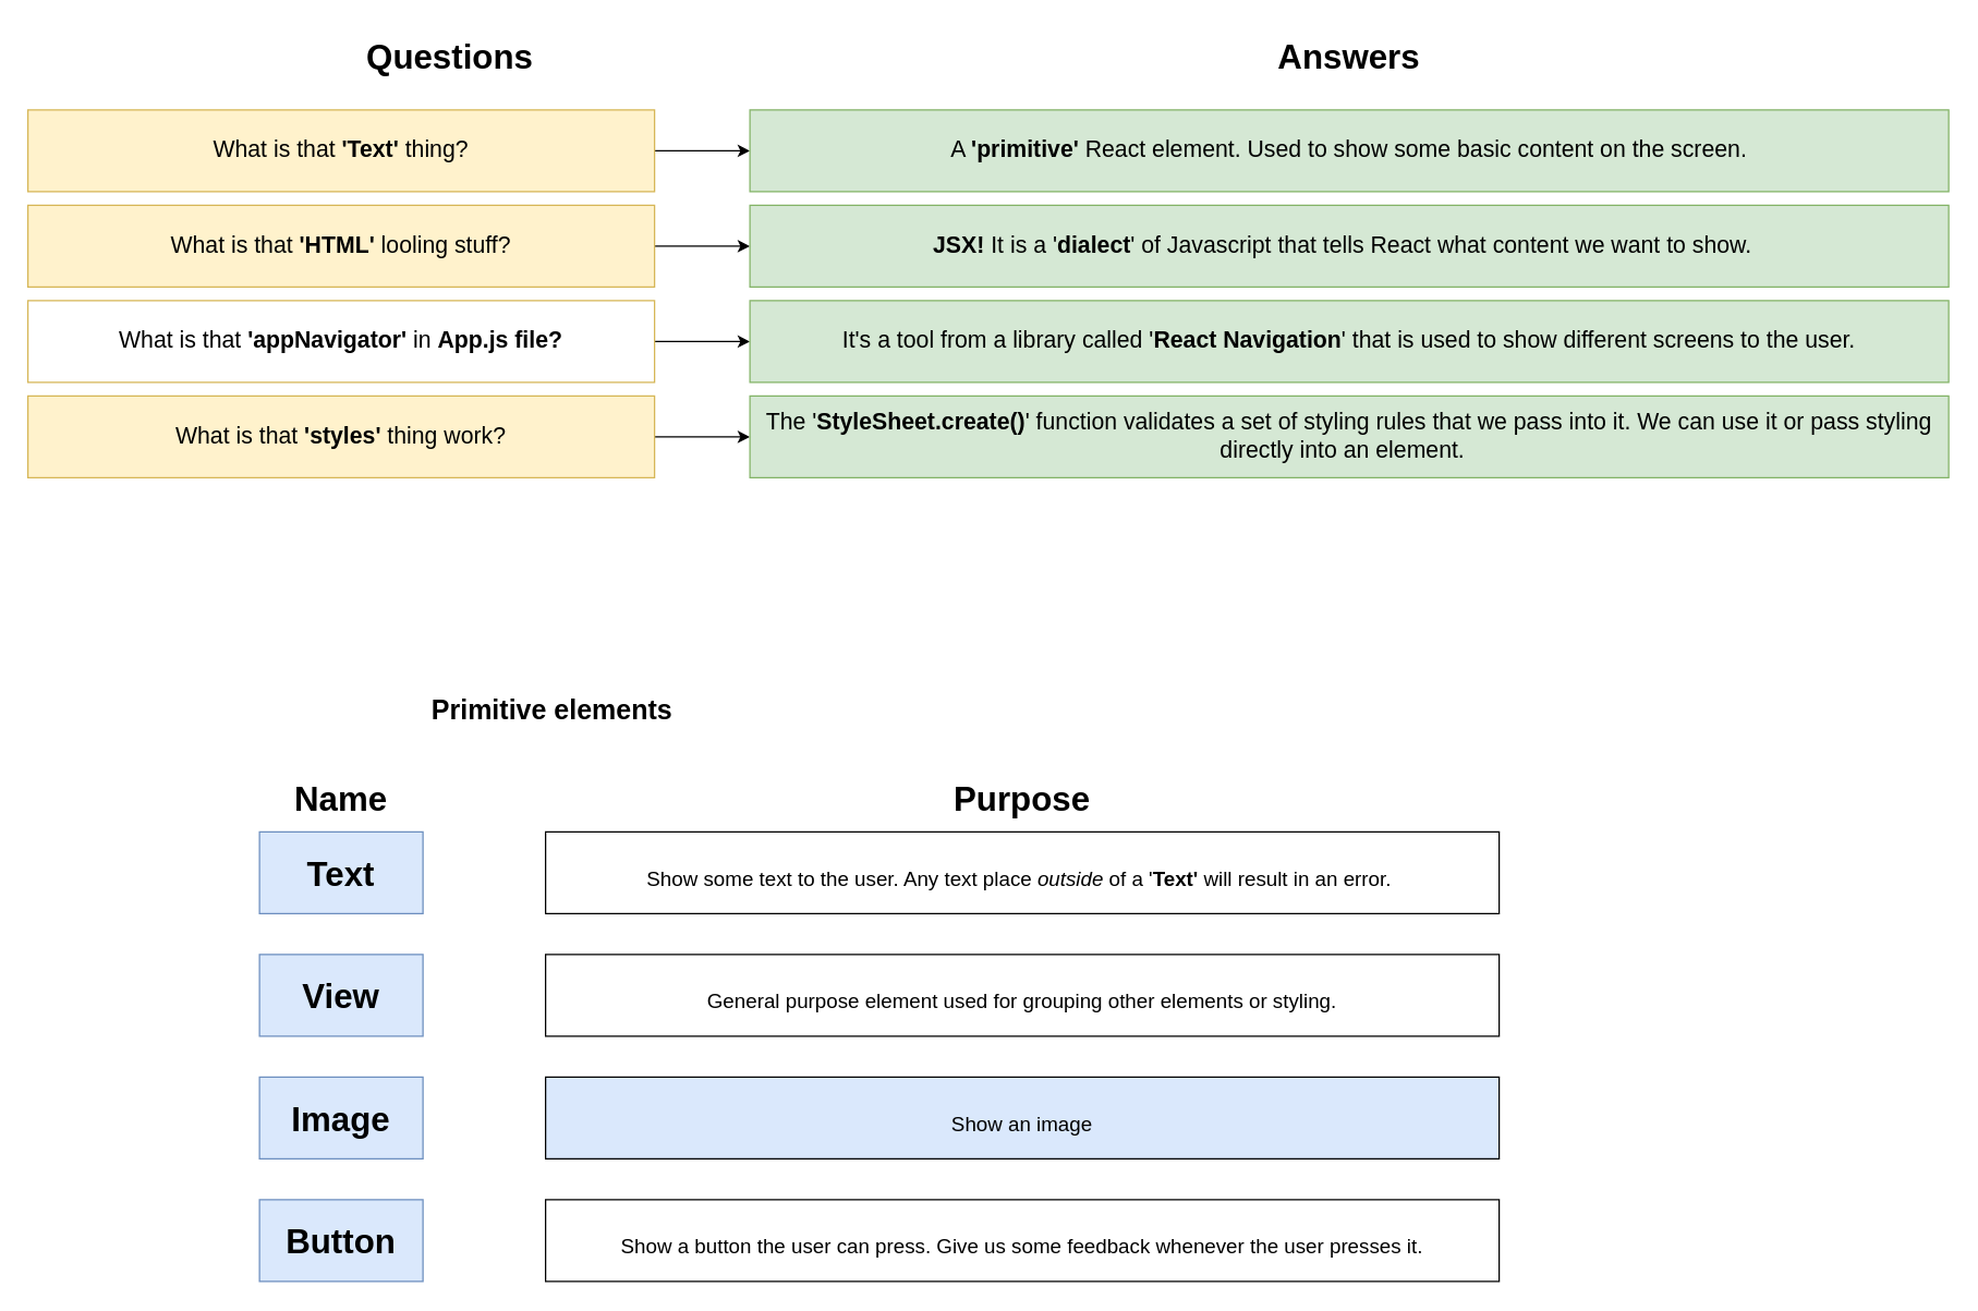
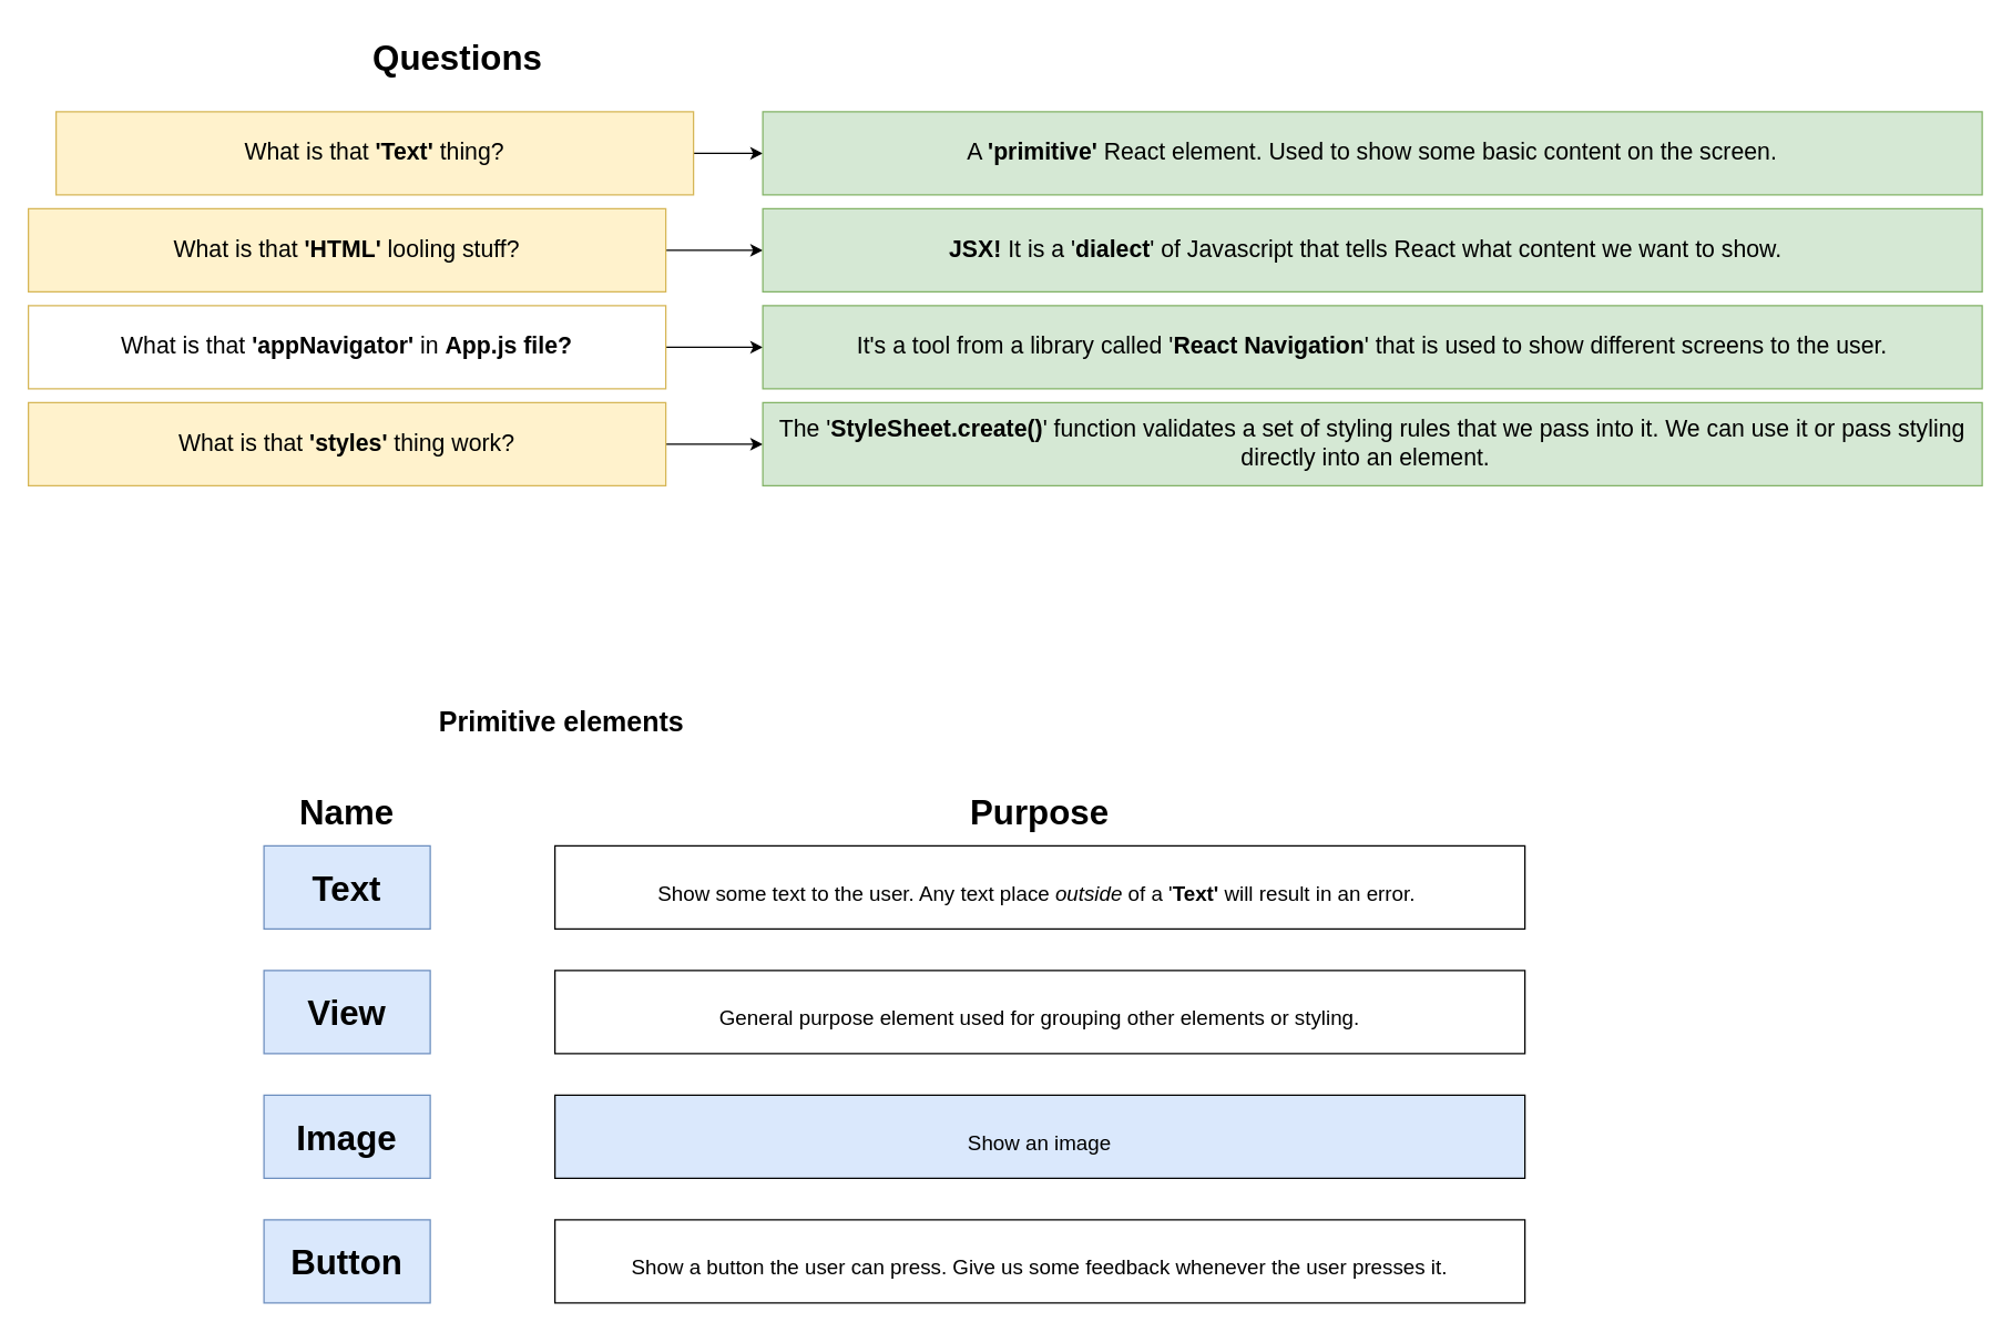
- <mxCell id="15" value="&lt;font style=&quot;font-size: 25px&quot;&gt;&lt;b&gt;Answers&lt;/b&gt;&lt;/font&gt;" style="text;html=1;strokeColor=none;fillColor=none;align=center;verticalAlign=middle;whiteSpace=wrap;rounded=0;fontSize=17;" vertex="1" parent="1"><mxGeometry x="850" y="20" width="280" height="40" as="geometry" /></mxCell>
- <mxCell id="3" value="&lt;font style=&quot;font-size: 17px&quot;&gt;What is that &lt;b&gt;'Text' &lt;/b&gt;thing?&lt;/font&gt;" style="rounded=0;whiteSpace=wrap;html=1;fillColor=#fff2cc;strokeColor=#d6b656;" vertex="1" parent="1"><mxGeometry x="20" y="80" width="460" height="60" as="geometry" /></mxCell>
+ <mxCell id="3" value="&lt;font style=&quot;font-size: 17px&quot;&gt;What is that &lt;b&gt;'Text' &lt;/b&gt;thing?&lt;/font&gt;" style="rounded=0;whiteSpace=wrap;html=1;fillColor=#fff2cc;strokeColor=#d6b656;" vertex="1" parent="1"><mxGeometry x="40" y="80" width="460" height="60" as="geometry" /></mxCell>
